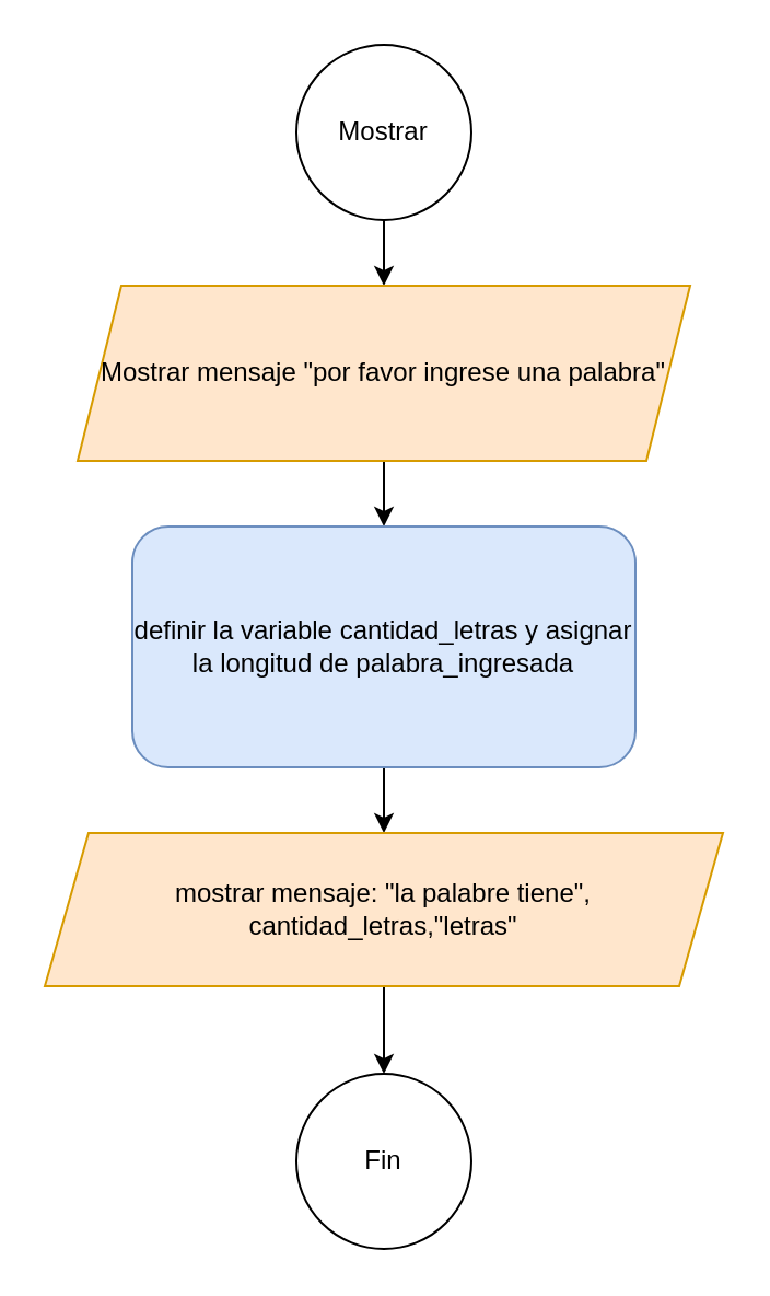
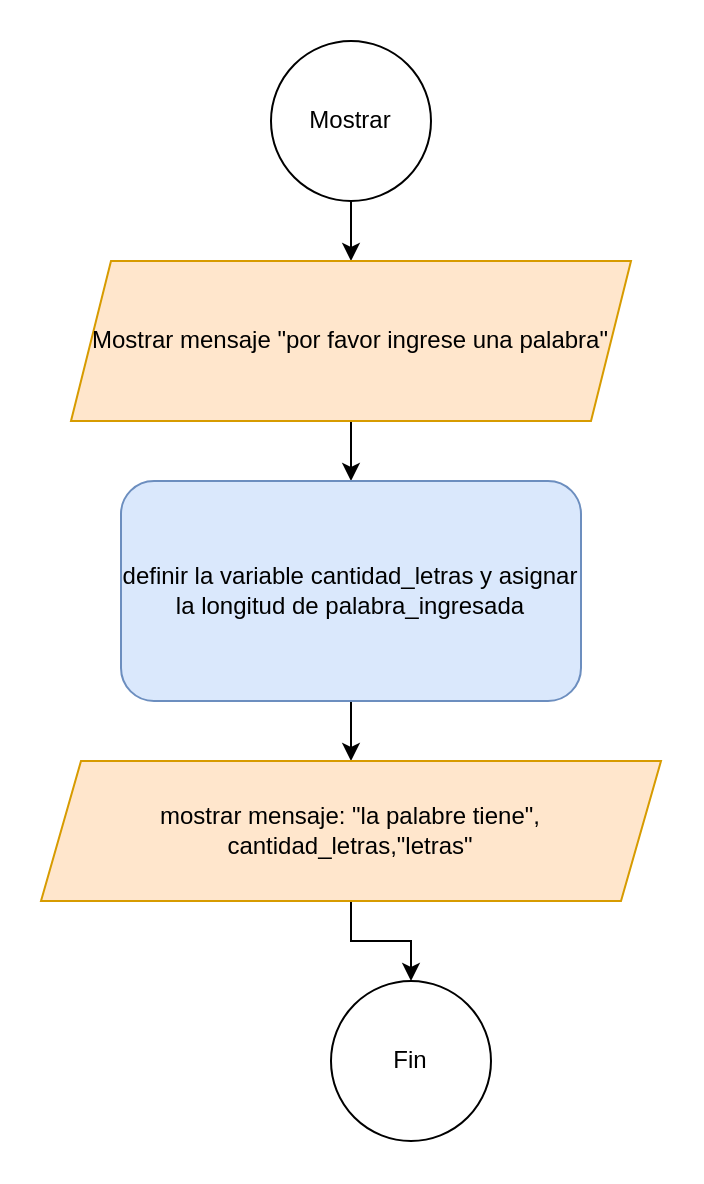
- <mxCell id="10" value="Fin" style="ellipse;whiteSpace=wrap;html=1;aspect=fixed;" vertex="1" parent="1"><mxGeometry x="135" y="490" width="80" height="80" as="geometry" /></mxCell>
+ <mxCell id="10" value="Fin" style="ellipse;whiteSpace=wrap;html=1;aspect=fixed;" vertex="1" parent="1"><mxGeometry x="165" y="490" width="80" height="80" as="geometry" /></mxCell>
